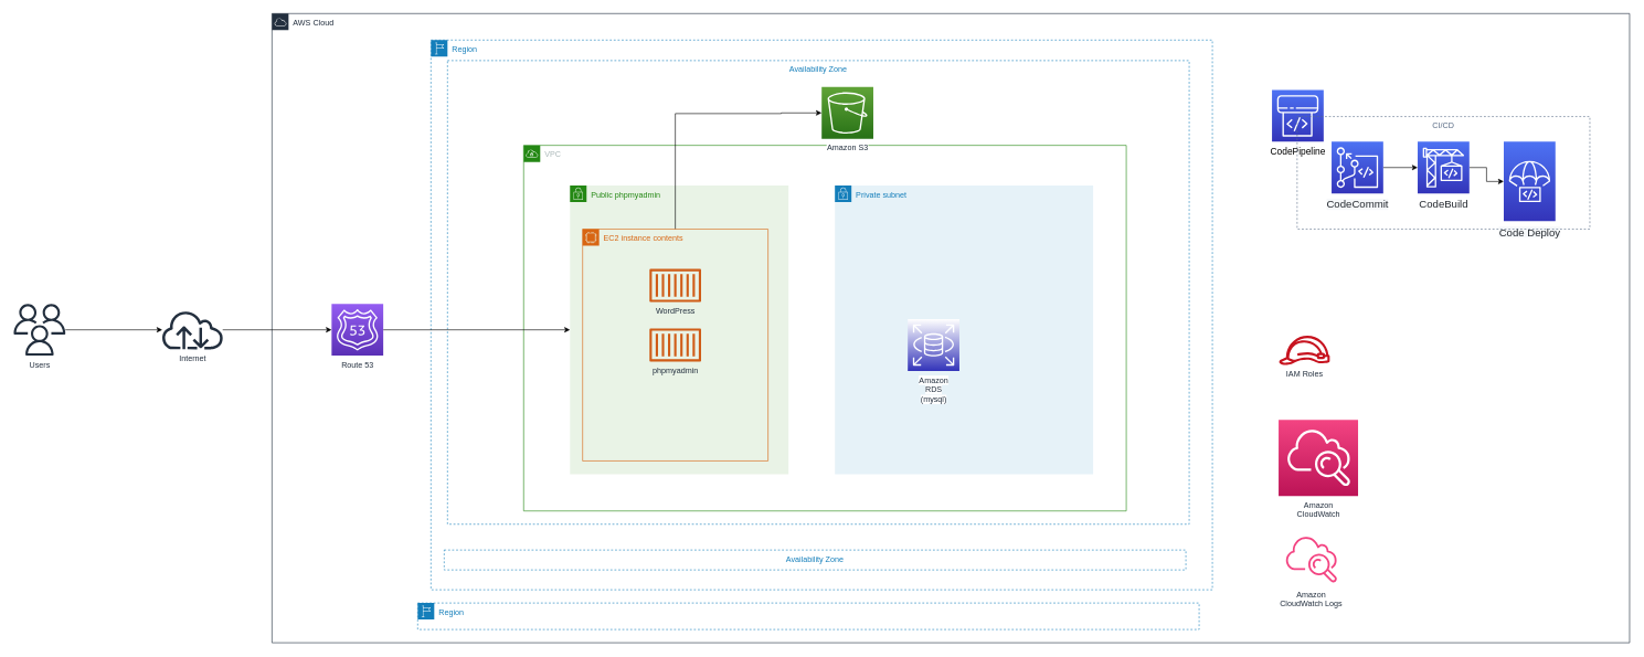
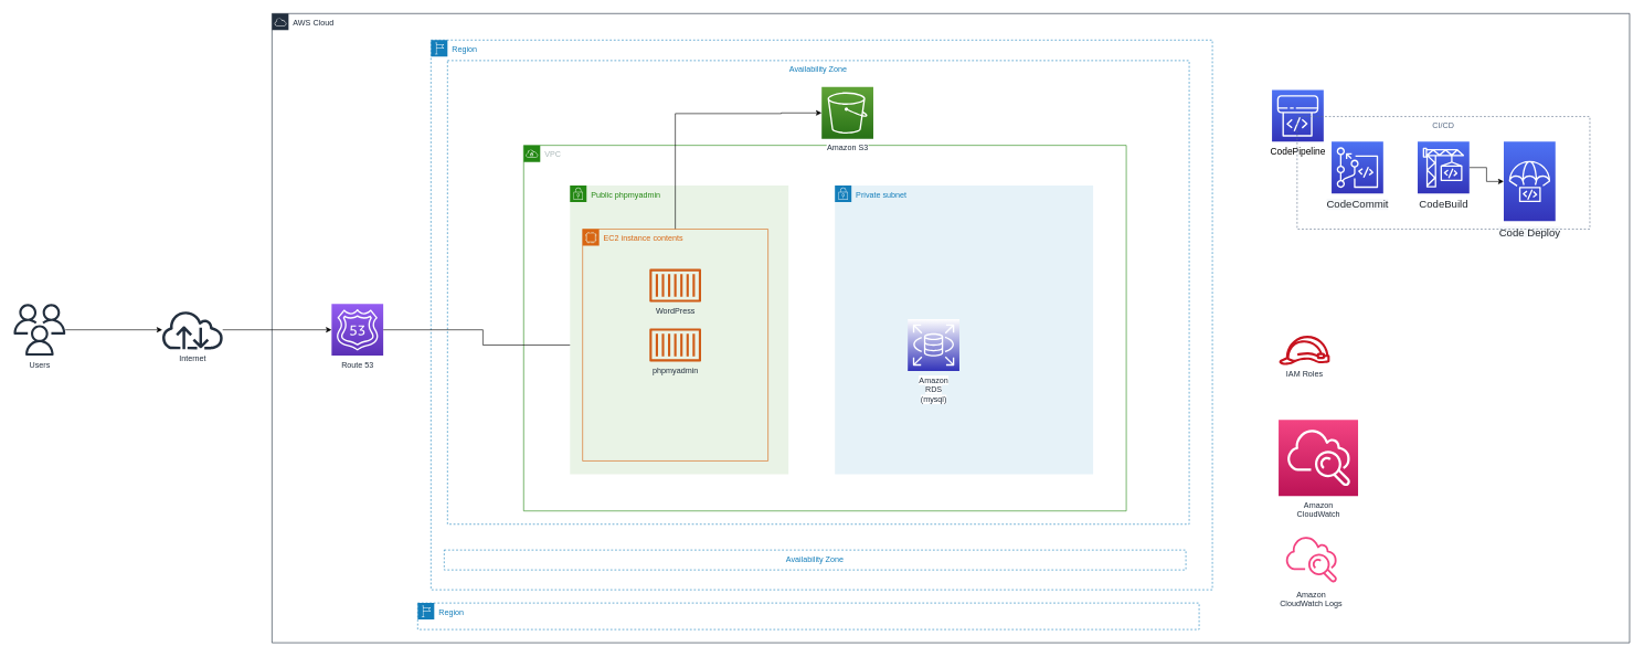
- <mxCell id="25" style="edgeStyle=orthogonalEdgeStyle;rounded=0;orthogonalLoop=1;jettySize=auto;html=1;" edge="1" parent="1" source="26" target="28"><mxGeometry relative="1" as="geometry"><mxPoint x="2110" y="252.5" as="targetPoint" /></mxGeometry></mxCell>
- <mxCell id="10" style="edgeStyle=orthogonalEdgeStyle;rounded=0;orthogonalLoop=1;jettySize=auto;html=1;" parent="1" source="11" target="17" edge="1"><mxGeometry relative="1" as="geometry" /></mxCell>
+ <mxCell id="10" style="edgeStyle=orthogonalEdgeStyle;rounded=0;orthogonalLoop=1;jettySize=auto;html=1;" parent="1" source="11" target="19" edge="1"><mxGeometry relative="1" as="geometry" /></mxCell>
